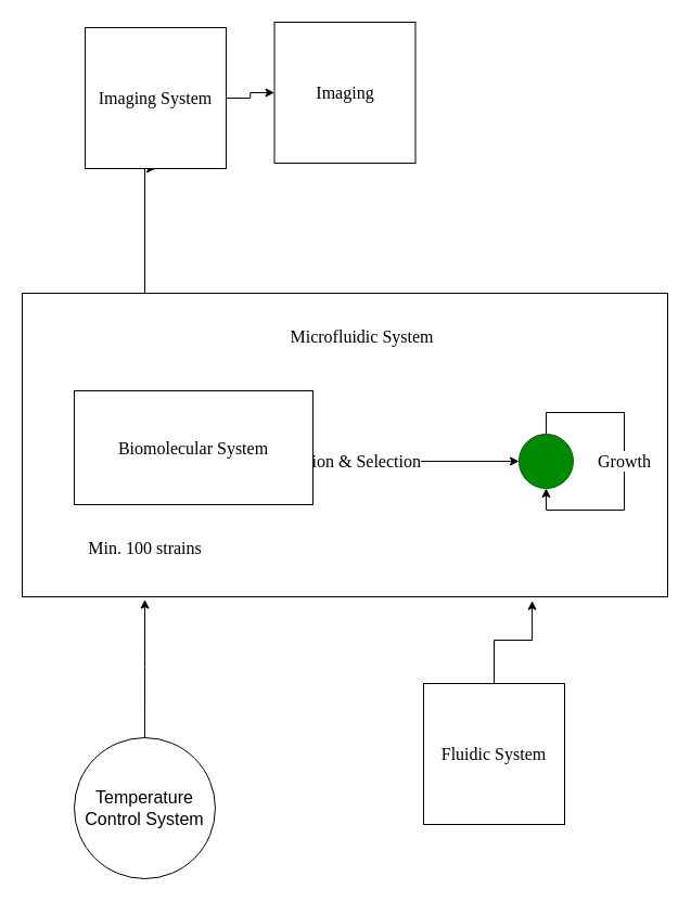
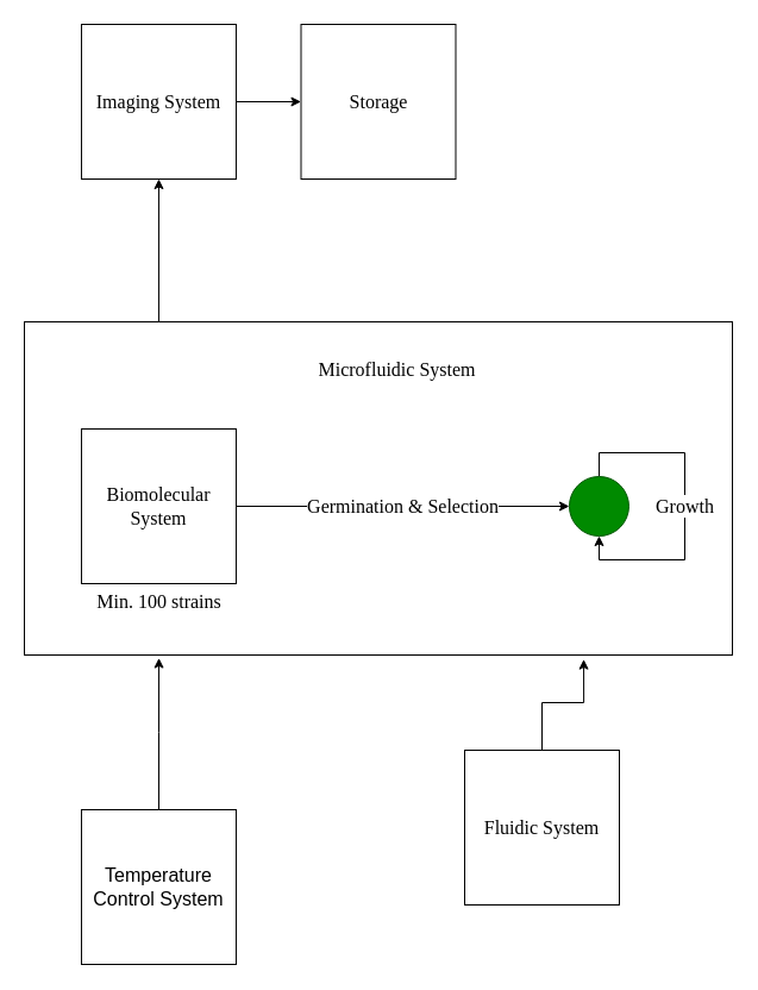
- <mxCell id="14" value="&lt;font style=&quot;font-size: 16px&quot; face=&quot;Georgia&quot;&gt;Imaging&lt;/font&gt;" style="whiteSpace=wrap;html=1;aspect=fixed;" vertex="1" parent="1"><mxGeometry x="252.5" y="20" width="130" height="130" as="geometry" /></mxCell>
+ <mxCell id="14" value="&lt;font style=&quot;font-size: 16px&quot; face=&quot;Georgia&quot;&gt;Storage&lt;/font&gt;" style="whiteSpace=wrap;html=1;aspect=fixed;" vertex="1" parent="1"><mxGeometry x="252.5" y="20" width="130" height="130" as="geometry" /></mxCell>
- <mxCell id="16" value="&lt;font style=&quot;font-size: 16px&quot; face=&quot;Georgia&quot;&gt;Imaging System&lt;/font&gt;" style="whiteSpace=wrap;html=1;aspect=fixed;" vertex="1" parent="1"><mxGeometry x="77.97" y="25" width="130" height="130" as="geometry" /></mxCell>
+ <mxCell id="16" value="&lt;font style=&quot;font-size: 16px&quot; face=&quot;Georgia&quot;&gt;Imaging System&lt;/font&gt;" style="whiteSpace=wrap;html=1;aspect=fixed;" vertex="1" parent="1"><mxGeometry x="67.97" y="20" width="130" height="130" as="geometry" /></mxCell>
- <mxCell id="12" value="&lt;font style=&quot;font-size: 16px&quot; face=&quot;Georgia&quot;&gt;Biomolecular System&lt;/font&gt;" style="whiteSpace=wrap;html=1;aspect=fixed;" parent="1" vertex="1"><mxGeometry x="67.97" y="360" width="220" height="105" as="geometry" /></mxCell>
+ <mxCell id="12" value="&lt;font style=&quot;font-size: 16px&quot; face=&quot;Georgia&quot;&gt;Biomolecular System&lt;/font&gt;" style="whiteSpace=wrap;html=1;aspect=fixed;" parent="1" vertex="1"><mxGeometry x="67.97" y="360" width="130" height="130" as="geometry" /></mxCell>
- <mxCell id="11" value="&lt;font style=&quot;font-size: 16px&quot;&gt;Temperature Control System&lt;/font&gt;" style="ellipse;whiteSpace=wrap;html=1;aspect=fixed;" parent="1" vertex="1"><mxGeometry x="67.97" y="680" width="130" height="130" as="geometry" /></mxCell>
+ <mxCell id="11" value="&lt;font style=&quot;font-size: 16px&quot;&gt;Temperature Control System&lt;/font&gt;" style="whiteSpace=wrap;html=1;aspect=fixed;" parent="1" vertex="1"><mxGeometry x="67.97" y="680" width="130" height="130" as="geometry" /></mxCell>
